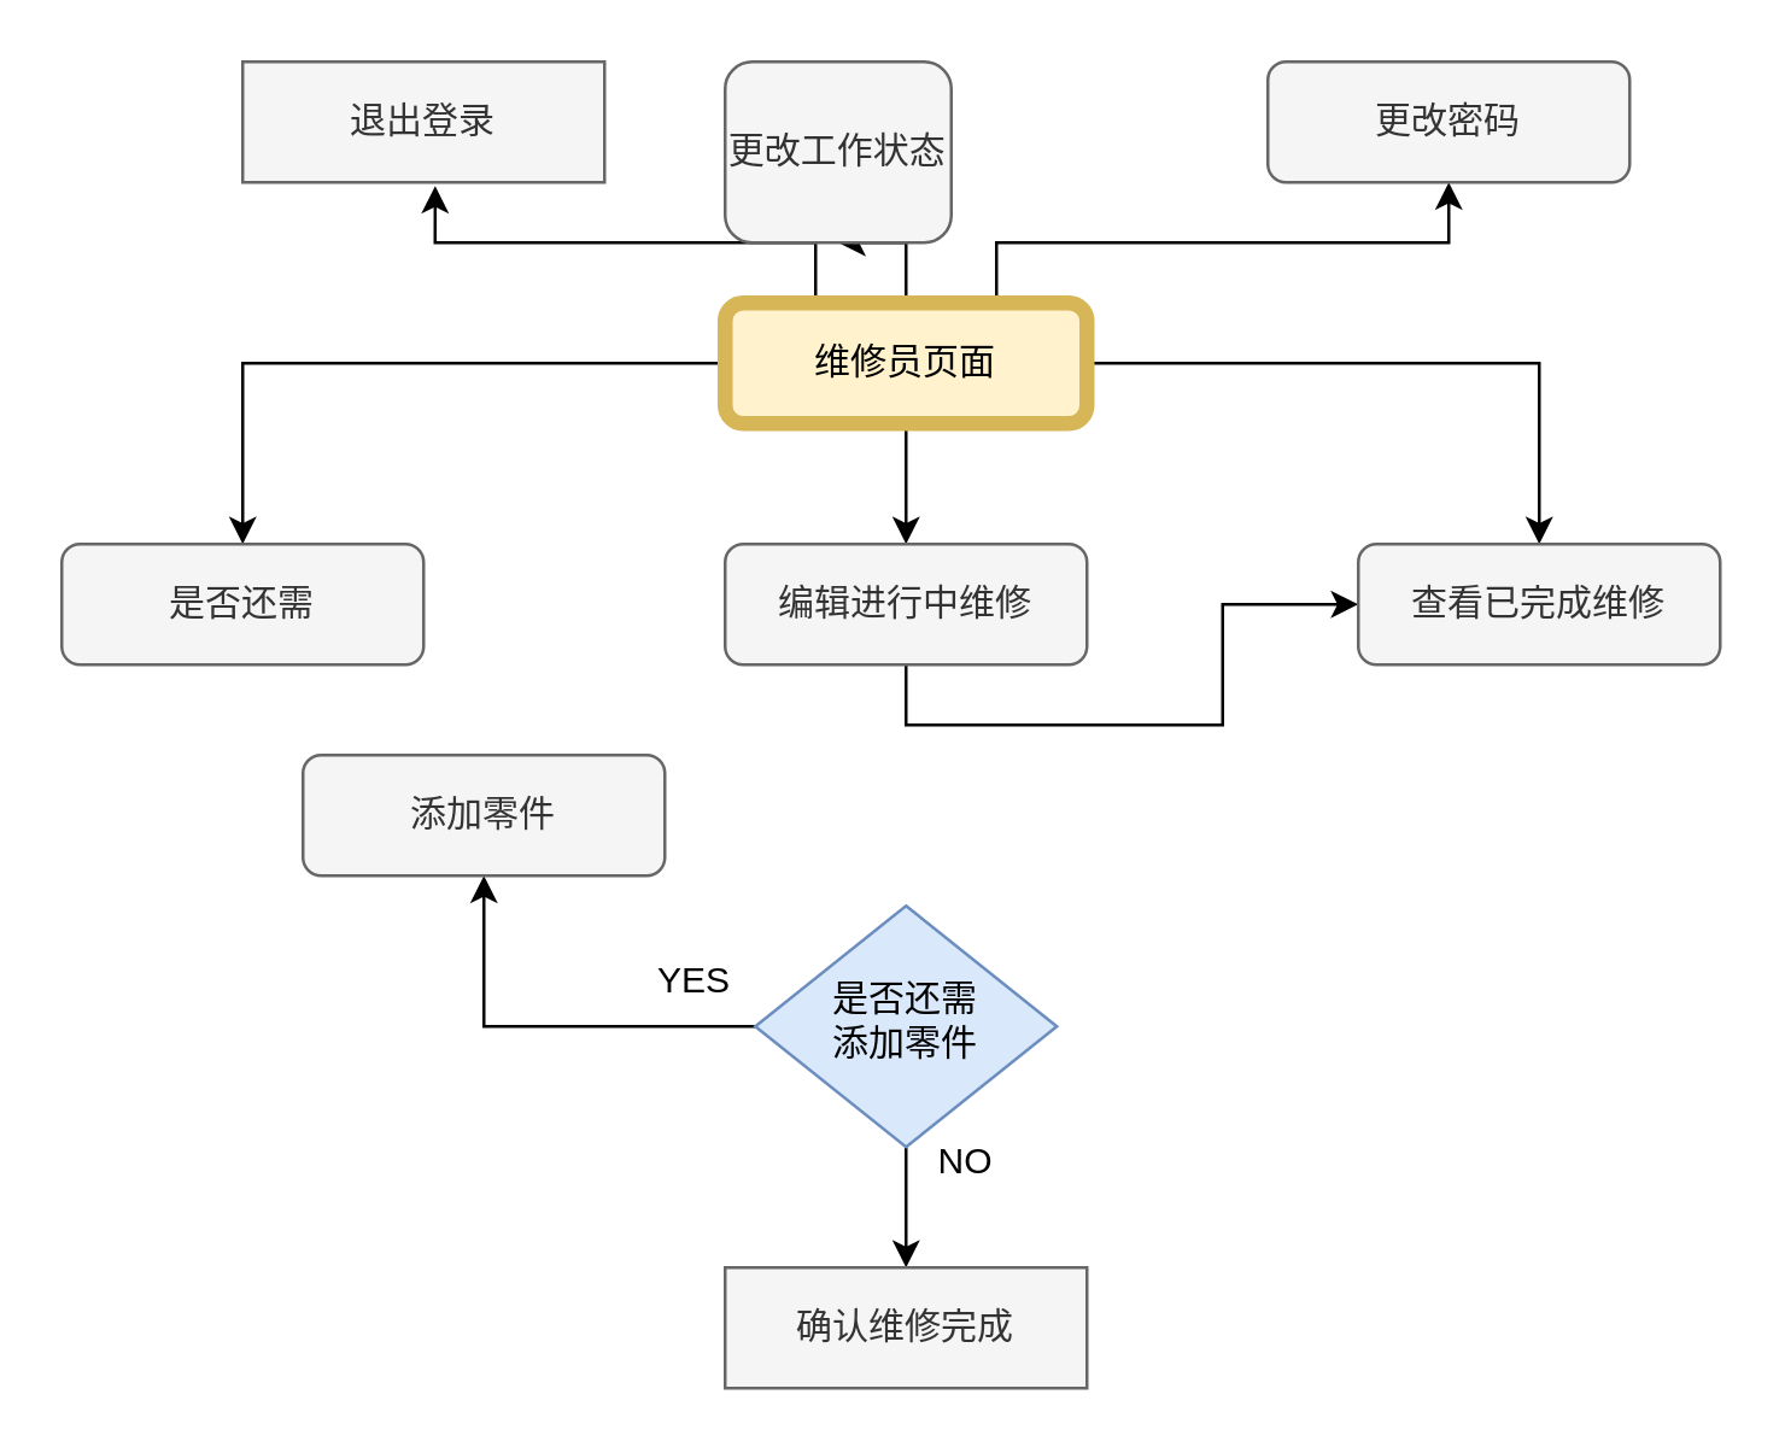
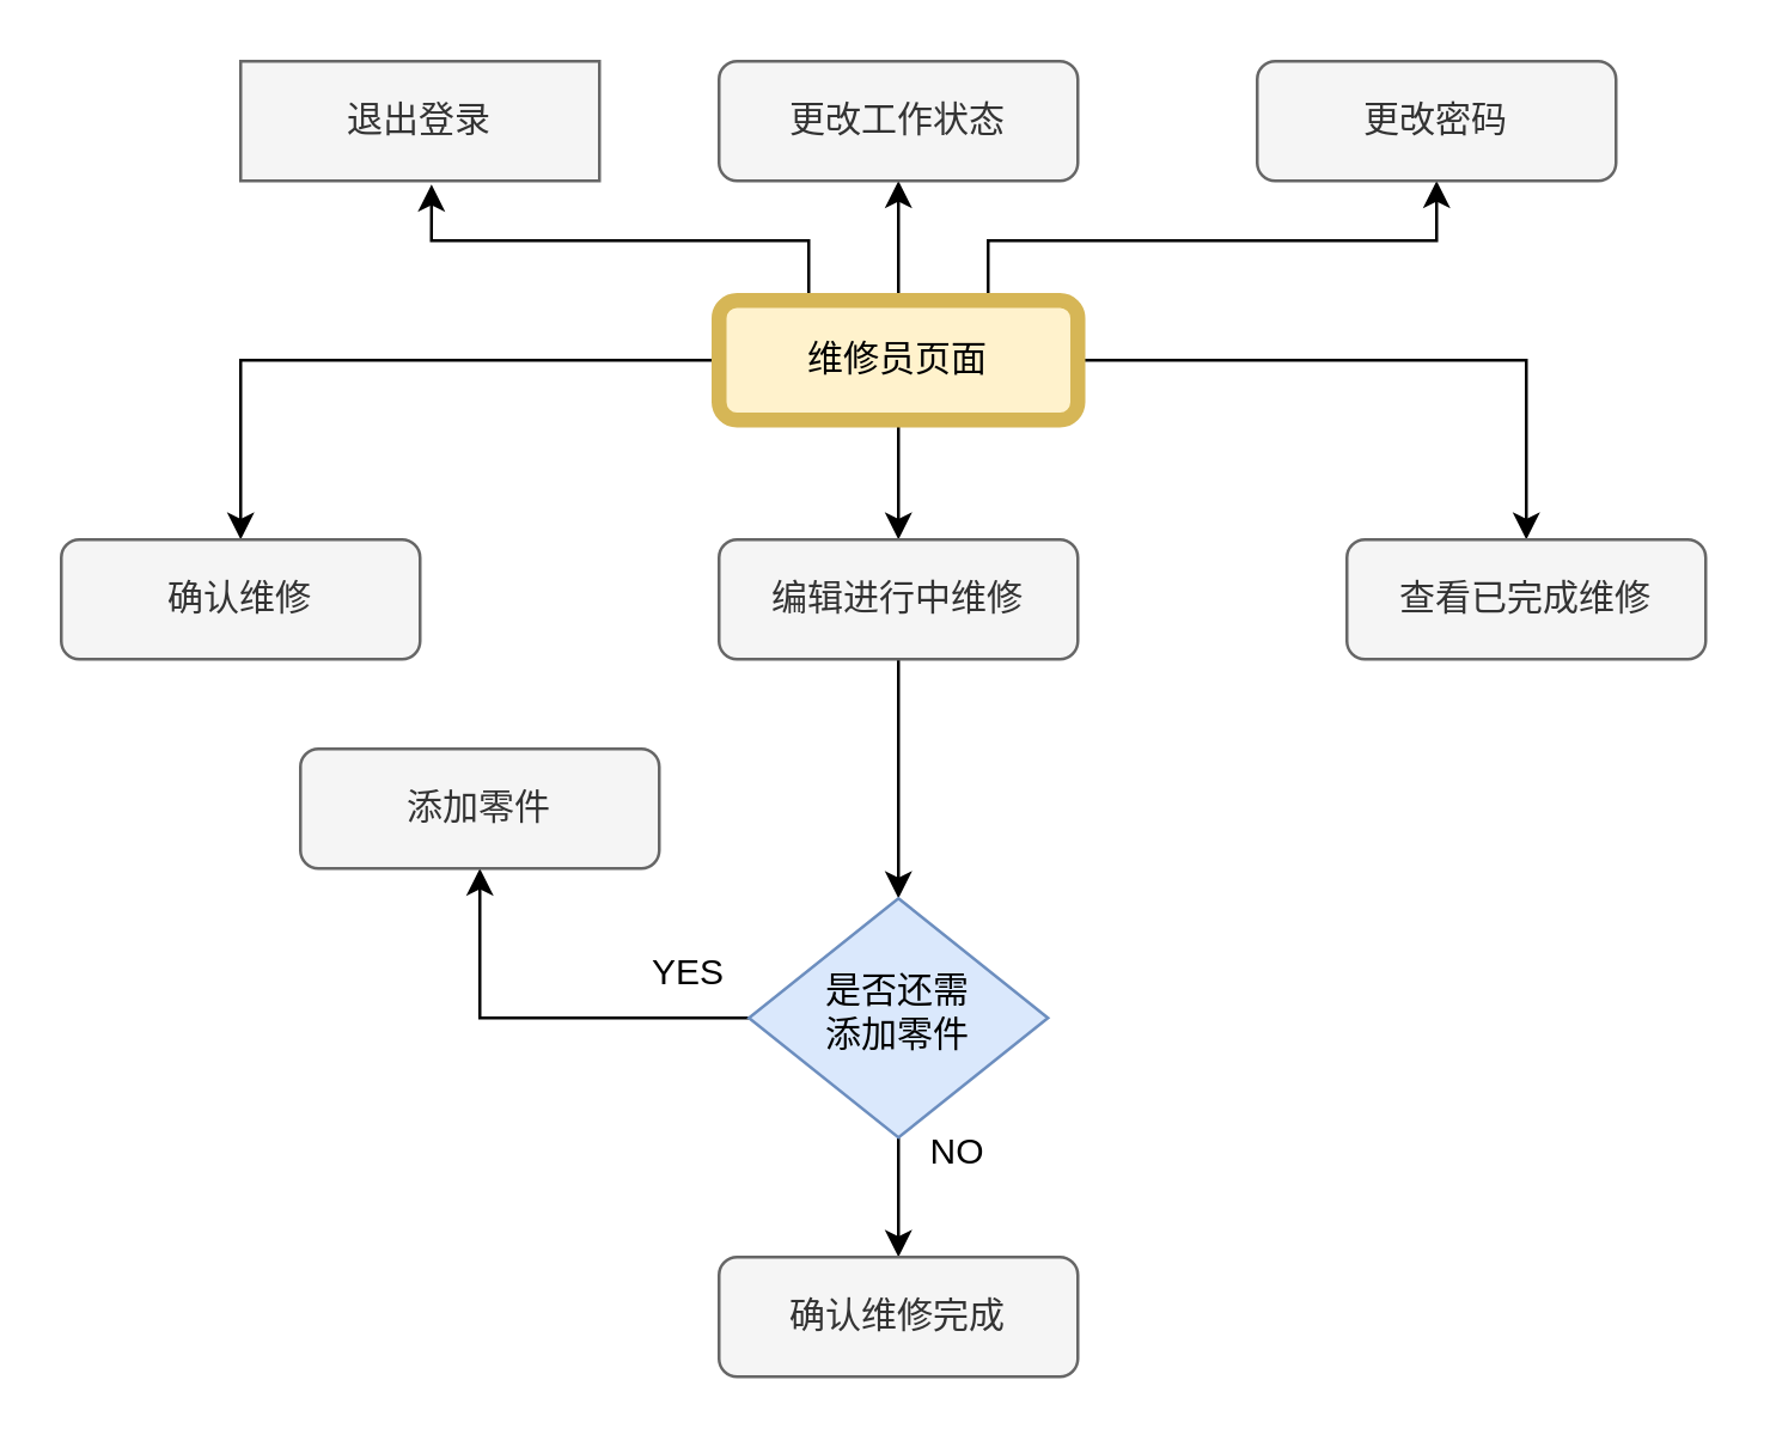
- <mxCell id="13" value="更改工作状态" style="rounded=1;whiteSpace=wrap;html=1;fontSize=12;glass=0;strokeWidth=1;shadow=0;fillColor=#f5f5f5;fontColor=#333333;strokeColor=#666666;" parent="1" vertex="1"><mxGeometry x="240" y="20" width="75" height="60" as="geometry" /></mxCell>
+ <mxCell id="13" value="更改工作状态" style="rounded=1;whiteSpace=wrap;html=1;fontSize=12;glass=0;strokeWidth=1;shadow=0;fillColor=#f5f5f5;fontColor=#333333;strokeColor=#666666;" parent="1" vertex="1"><mxGeometry x="240" y="20" width="120" height="40" as="geometry" /></mxCell>
- <mxCell id="9" value="是否还需" style="rounded=1;whiteSpace=wrap;html=1;fontSize=12;glass=0;strokeWidth=1;shadow=0;fillColor=#f5f5f5;fontColor=#333333;strokeColor=#666666;" parent="1" vertex="1"><mxGeometry x="20" y="180" width="120" height="40" as="geometry" /></mxCell>
+ <mxCell id="9" value="确认维修" style="rounded=1;whiteSpace=wrap;html=1;fontSize=12;glass=0;strokeWidth=1;shadow=0;fillColor=#f5f5f5;fontColor=#333333;strokeColor=#666666;" parent="1" vertex="1"><mxGeometry x="20" y="180" width="120" height="40" as="geometry" /></mxCell>
- <mxCell id="10" style="edgeStyle=orthogonalEdgeStyle;rounded=0;orthogonalLoop=1;jettySize=auto;html=1;exitX=0.5;exitY=1;exitDx=0;exitDy=0;" edge="1" parent="1" source="11" target="12"><mxGeometry relative="1" as="geometry"><mxPoint x="299.857" y="270" as="targetPoint" /></mxGeometry></mxCell>
+ <mxCell id="10" style="edgeStyle=orthogonalEdgeStyle;rounded=0;orthogonalLoop=1;jettySize=auto;html=1;exitX=0.5;exitY=1;exitDx=0;exitDy=0;" edge="1" parent="1" source="11" target="16"><mxGeometry relative="1" as="geometry"><mxPoint x="299.857" y="270" as="targetPoint" /></mxGeometry></mxCell>
- <mxCell id="18" value="确认维修完成" style="whiteSpace=wrap;html=1;fontSize=12;glass=0;strokeWidth=1;shadow=0;fillColor=#f5f5f5;fontColor=#333333;strokeColor=#666666;rounded=0;" vertex="1" parent="1"><mxGeometry x="239.997" y="420" width="120" height="40" as="geometry" /></mxCell>
+ <mxCell id="18" value="确认维修完成" style="rounded=1;whiteSpace=wrap;html=1;fontSize=12;glass=0;strokeWidth=1;shadow=0;fillColor=#f5f5f5;fontColor=#333333;strokeColor=#666666;" vertex="1" parent="1"><mxGeometry x="239.997" y="420" width="120" height="40" as="geometry" /></mxCell>
